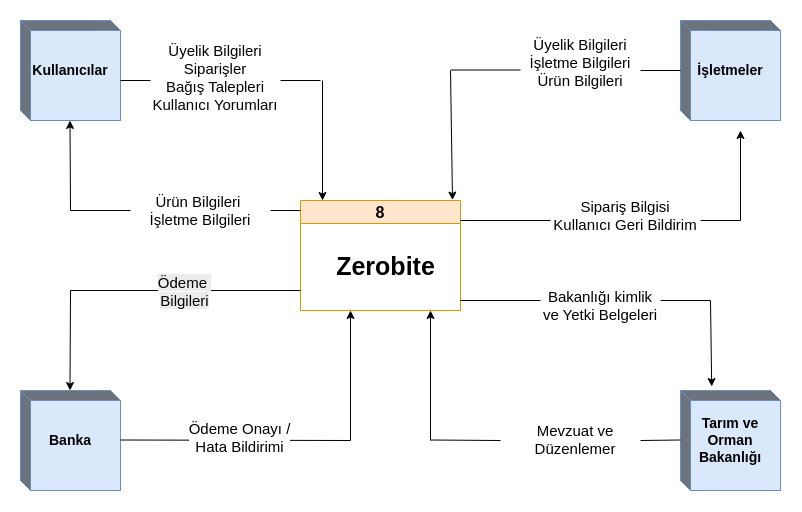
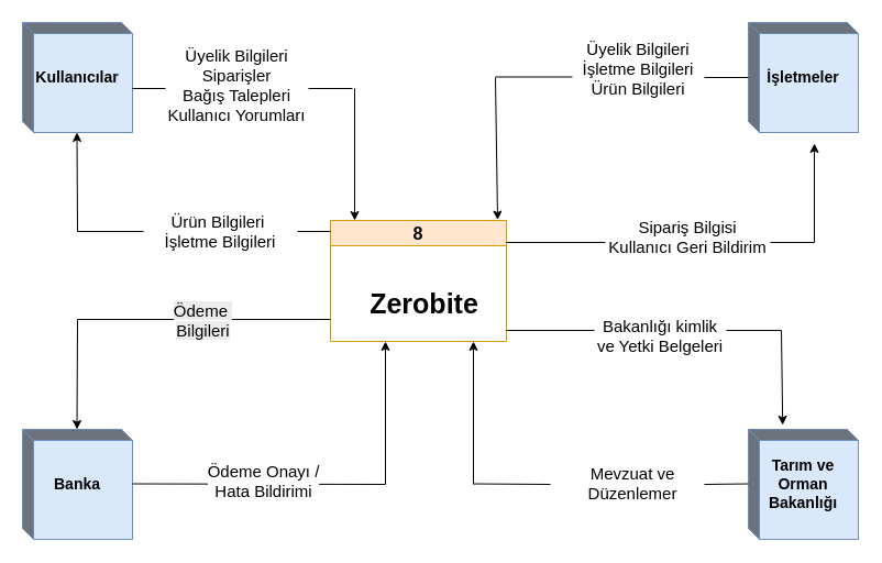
- <mxCell id="3" value="&lt;b&gt;&lt;font style=&quot;font-size: 25px;&quot;&gt;Zerobite&lt;/font&gt;&lt;/b&gt;" style="text;html=1;align=center;verticalAlign=middle;resizable=0;points=[];autosize=1;strokeColor=none;fillColor=none;" parent="2" vertex="1"><mxGeometry x="25" y="45" width="120" height="40" as="geometry" /></mxCell>
+ <mxCell id="3" value="&lt;b&gt;&lt;font style=&quot;font-size: 25px;&quot;&gt;Zerobite&lt;/font&gt;&lt;/b&gt;" style="text;html=1;align=center;verticalAlign=middle;resizable=0;points=[];autosize=1;strokeColor=none;fillColor=none;" parent="2" vertex="1"><mxGeometry x="25" y="55" width="120" height="40" as="geometry" /></mxCell>
